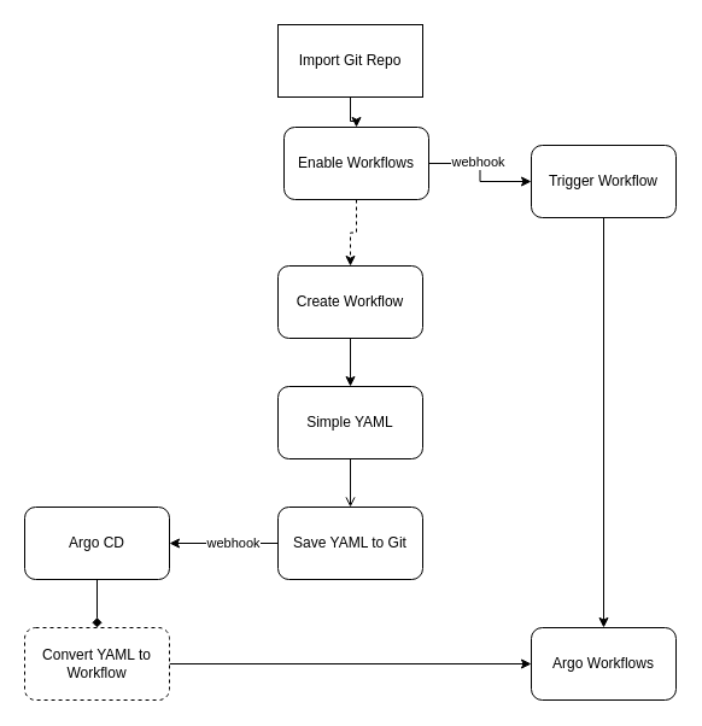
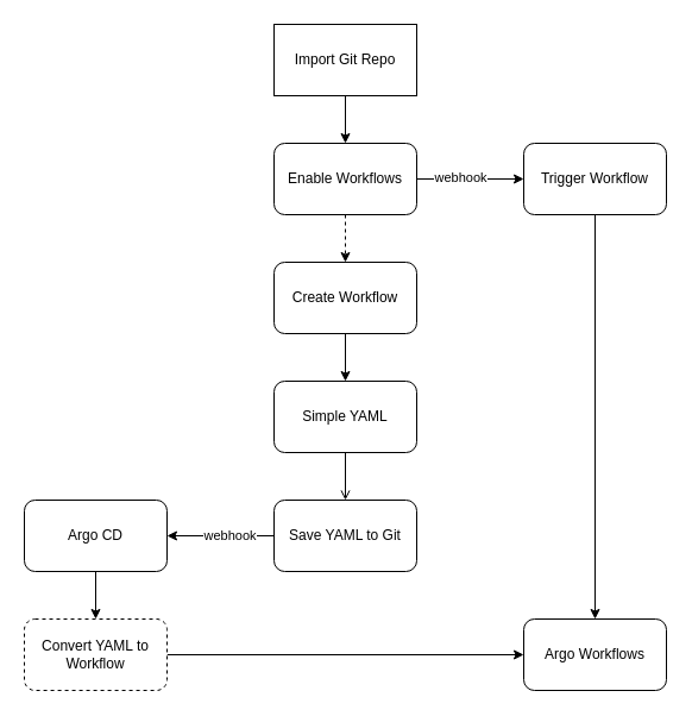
- <mxCell id="7" value="Enable Workflows" style="whiteSpace=wrap;html=1;rounded=1;" vertex="1" parent="1"><mxGeometry x="235" y="105" width="120" height="60" as="geometry" /></mxCell>
+ <mxCell id="7" value="Enable Workflows" style="whiteSpace=wrap;html=1;rounded=1;" vertex="1" parent="1"><mxGeometry x="230" y="120" width="120" height="60" as="geometry" /></mxCell>
- <mxCell id="15" value="" style="edgeStyle=orthogonalEdgeStyle;rounded=0;orthogonalLoop=1;jettySize=auto;html=1;endArrow=diamond;" edge="1" parent="1" source="16" target="18"><mxGeometry relative="1" as="geometry" /></mxCell>
+ <mxCell id="15" value="" style="edgeStyle=orthogonalEdgeStyle;rounded=0;orthogonalLoop=1;jettySize=auto;html=1;" edge="1" parent="1" source="16" target="18"><mxGeometry relative="1" as="geometry" /></mxCell>
